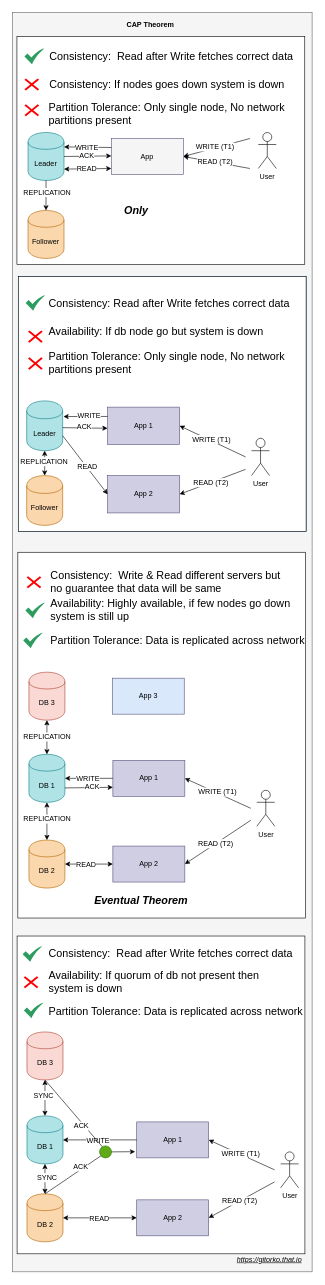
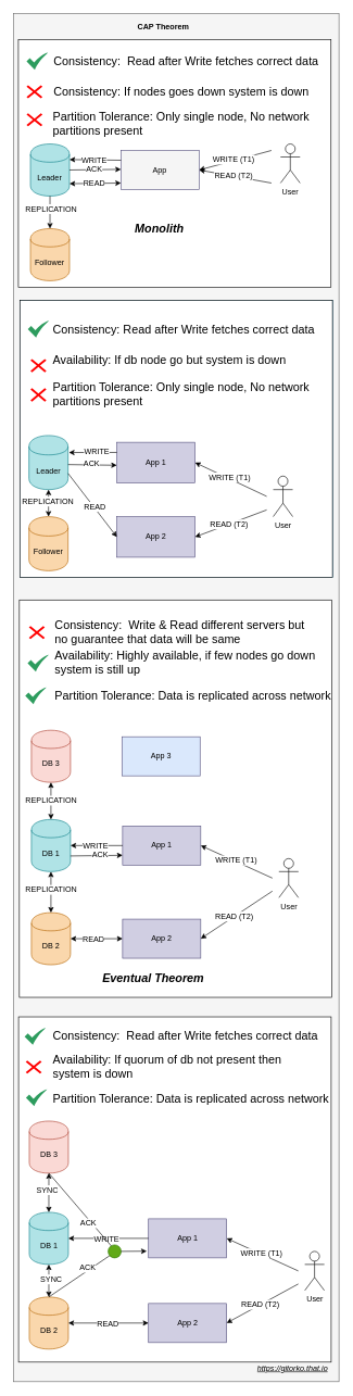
- <mxCell id="110" value="&lt;font style=&quot;font-size: 18px&quot;&gt;Only&lt;/font&gt;" style="text;html=1;strokeColor=none;fillColor=none;align=left;verticalAlign=middle;whiteSpace=wrap;rounded=0;fontStyle=3" parent="93" vertex="1"><mxGeometry x="177.5" y="290" width="80" as="geometry" /></mxCell>
+ <mxCell id="110" value="&lt;font style=&quot;font-size: 18px&quot;&gt;Monolith&lt;/font&gt;" style="text;html=1;strokeColor=none;fillColor=none;align=left;verticalAlign=middle;whiteSpace=wrap;rounded=0;fontStyle=3" parent="93" vertex="1"><mxGeometry x="177.5" y="290" width="80" as="geometry" /></mxCell>
